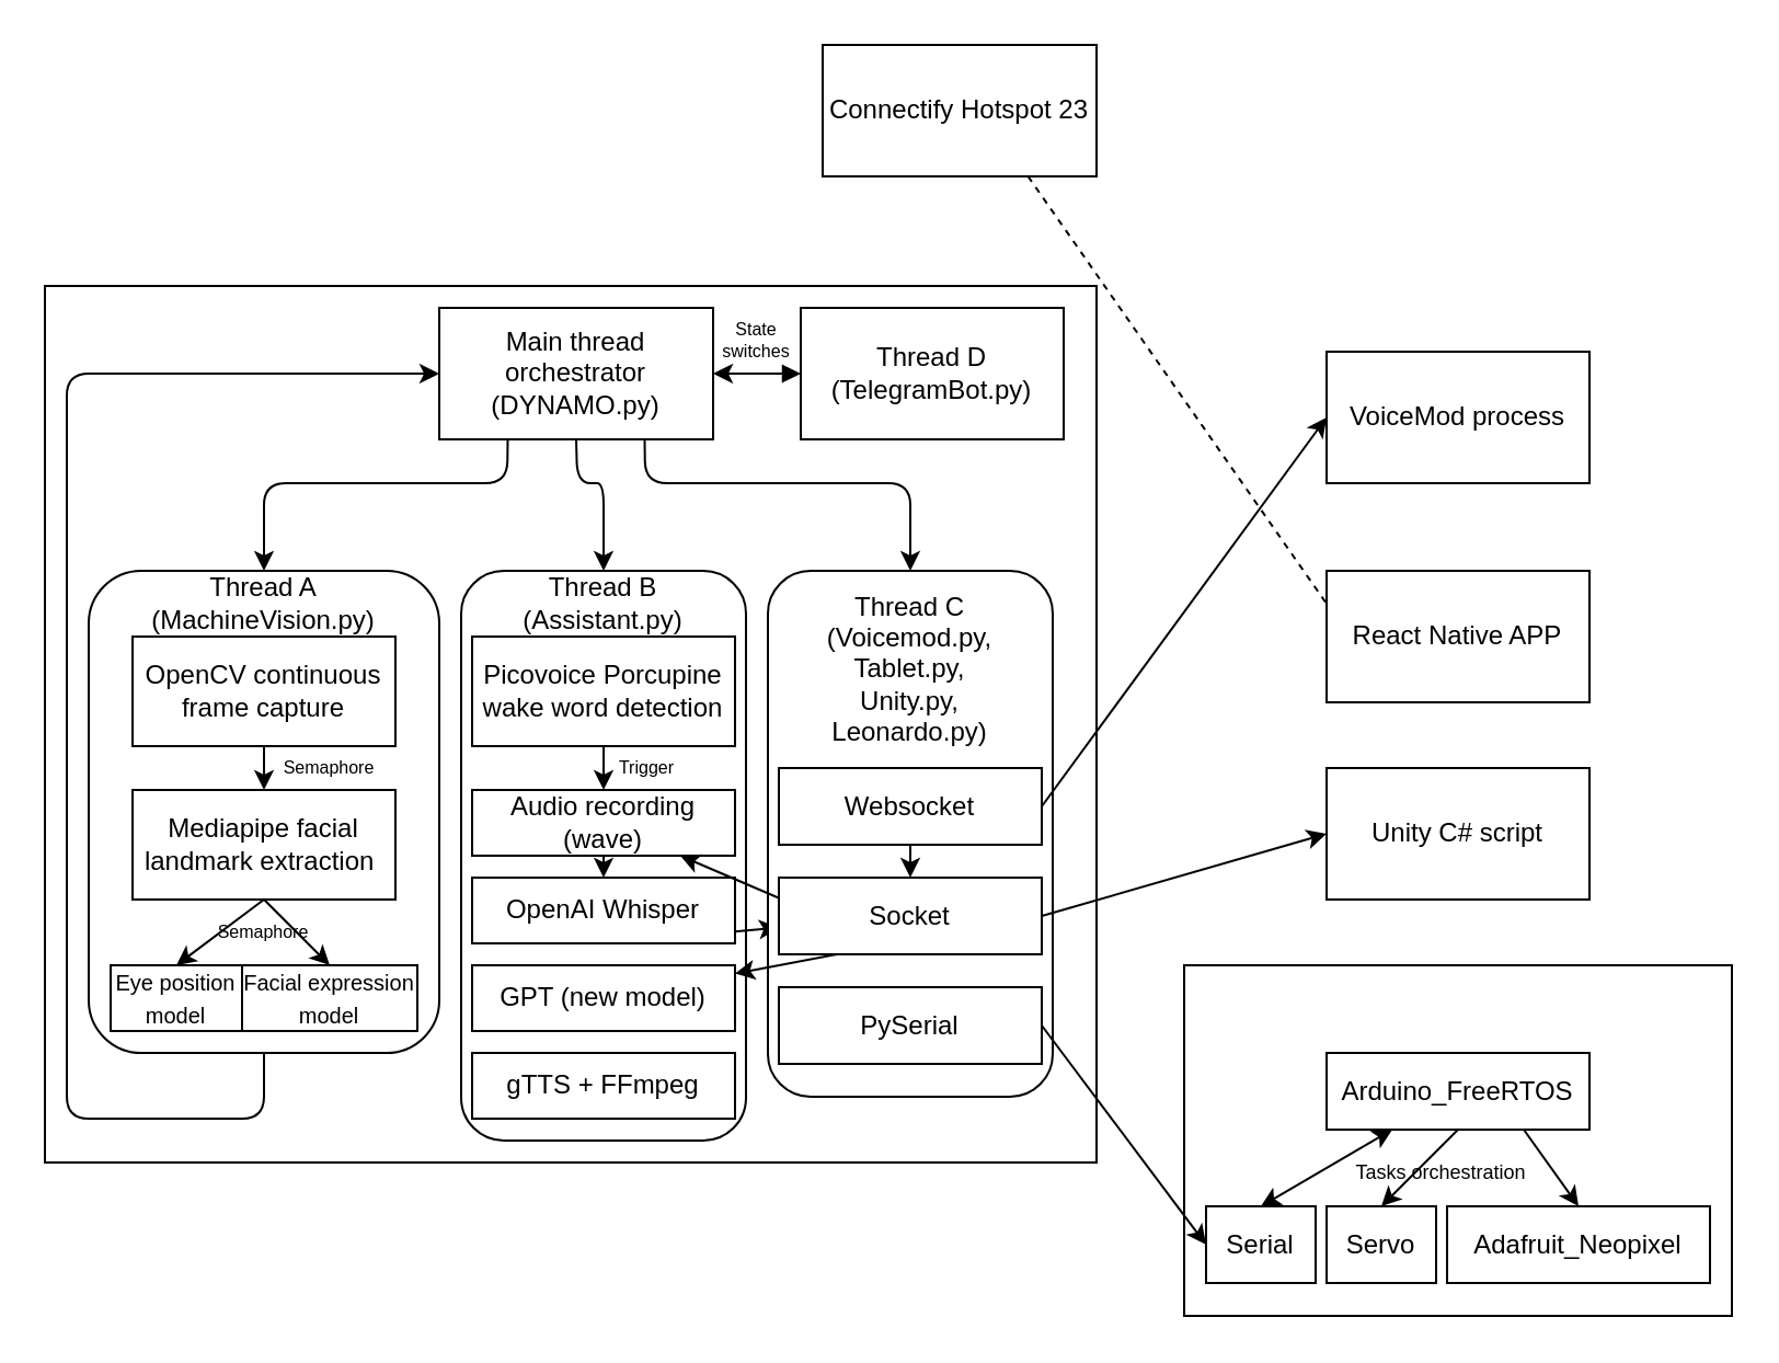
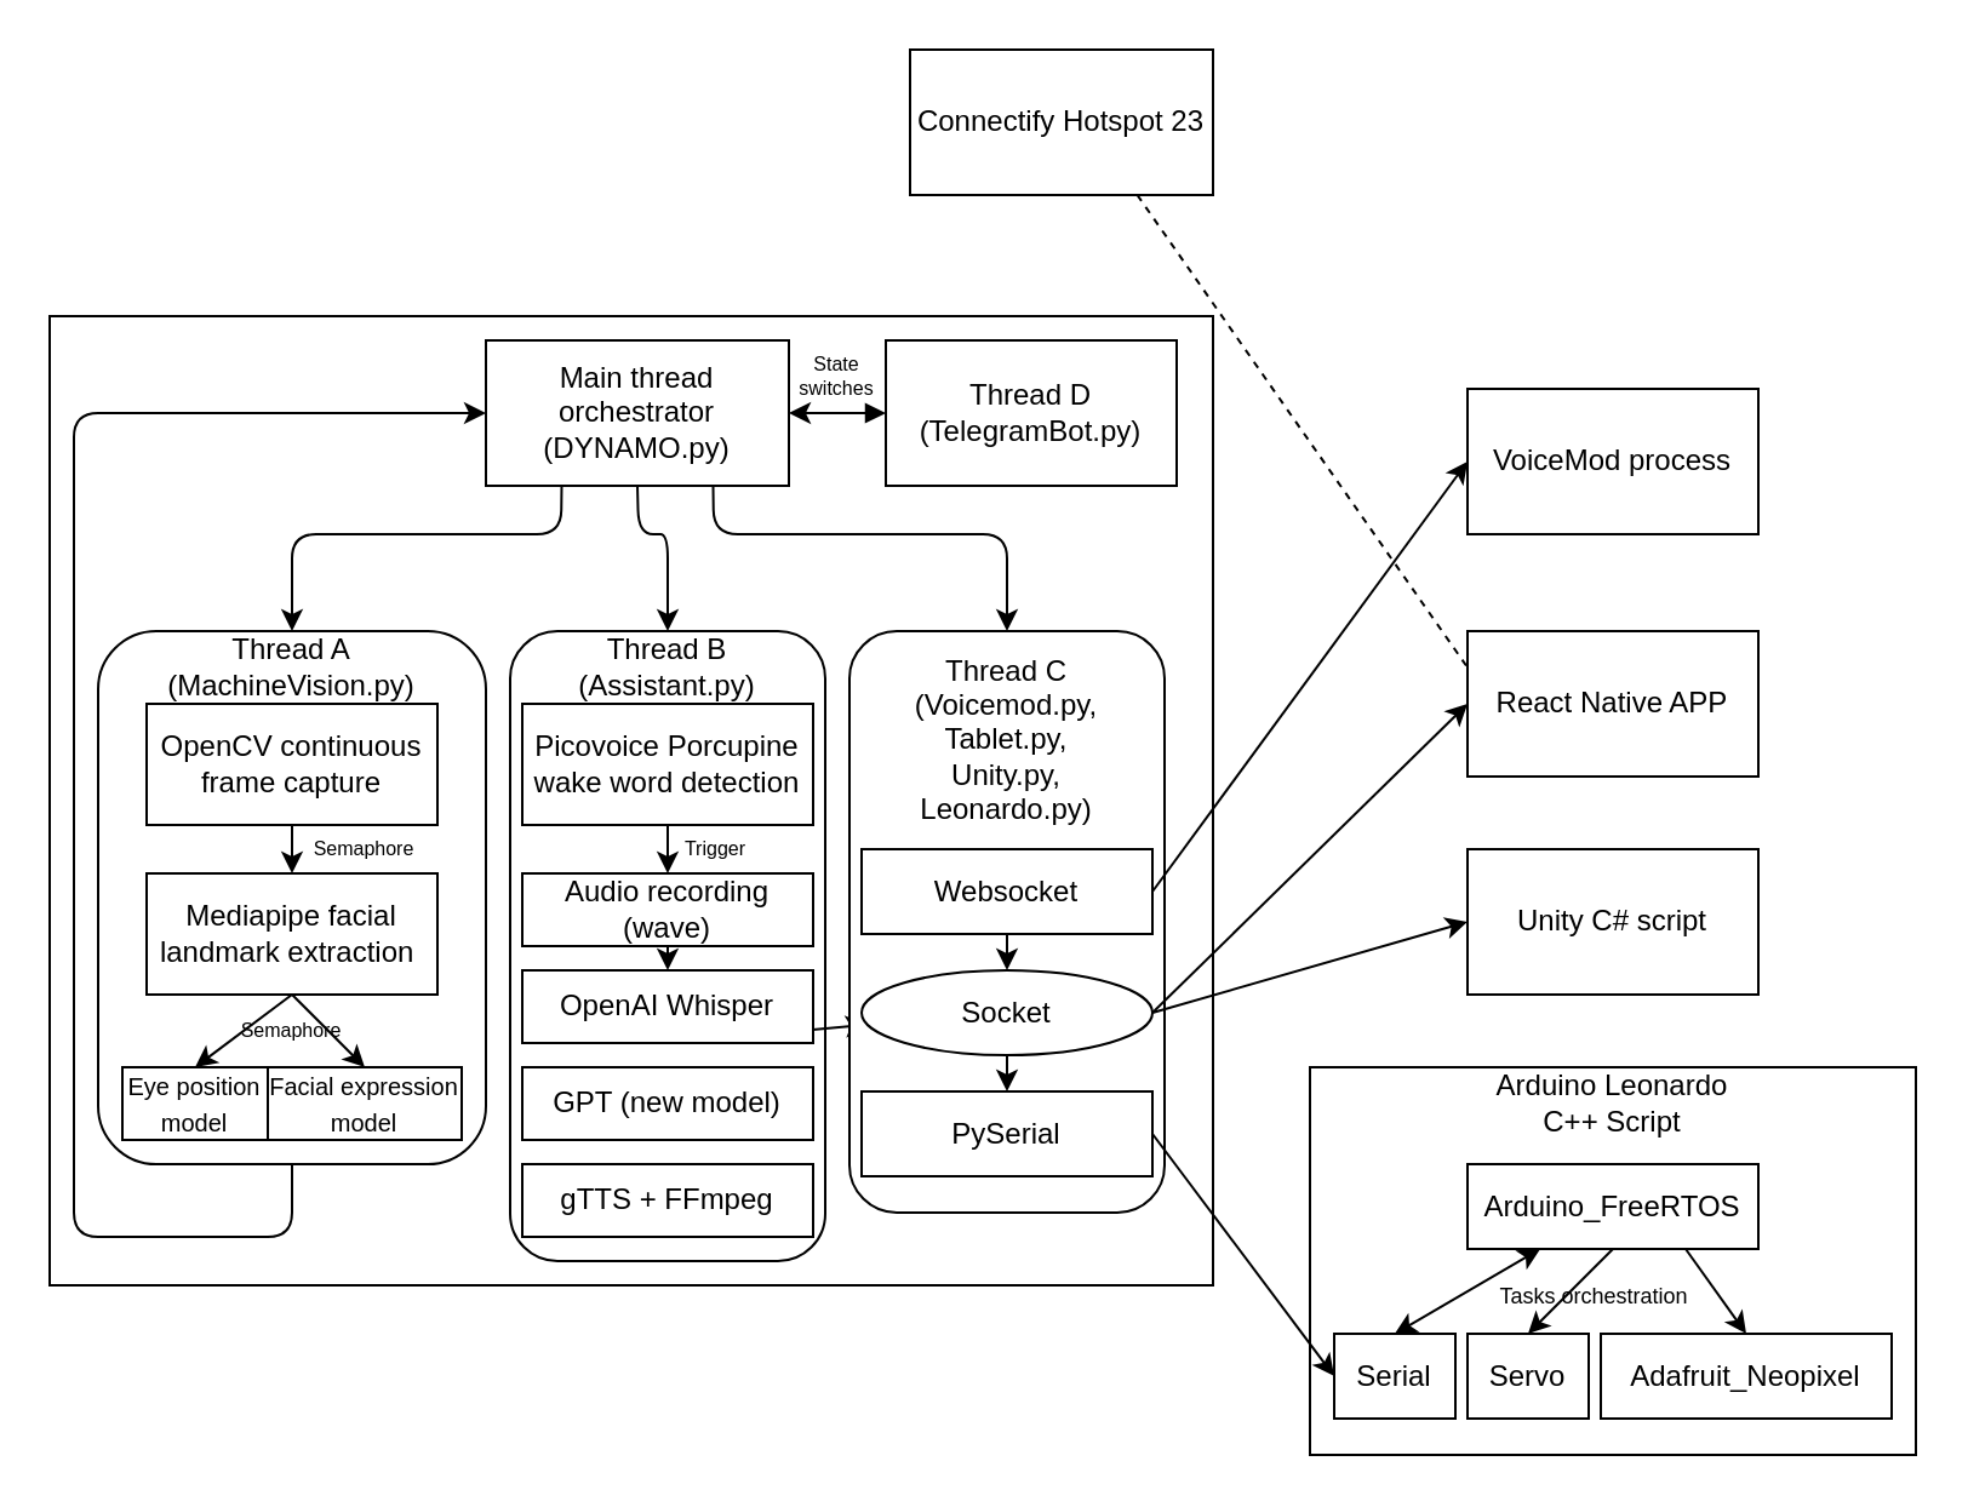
- <mxCell id="40" style="edgeStyle=none;html=1;exitX=0.5;exitY=1;exitDx=0;exitDy=0;fontSize=8;" parent="1" source="41" target="27" edge="1"><mxGeometry relative="1" as="geometry" /></mxCell>
+ <mxCell id="40" style="edgeStyle=none;html=1;exitX=0.5;exitY=1;exitDx=0;exitDy=0;entryX=0.5;entryY=0;entryDx=0;entryDy=0;fontSize=8;" parent="1" source="41" target="42" edge="1"><mxGeometry relative="1" as="geometry" /></mxCell>
- <mxCell id="41" value="Socket" style="rounded=0;whiteSpace=wrap;html=1;fontSize=12;" parent="1" vertex="1"><mxGeometry x="355" y="400" width="120" height="35" as="geometry" /></mxCell>
+ <mxCell id="41" value="Socket" style="ellipse;whiteSpace=wrap;html=1;fontSize=12;" parent="1" vertex="1"><mxGeometry x="355" y="400" width="120" height="35" as="geometry" /></mxCell>
- <mxCell id="38" style="edgeStyle=none;html=1;exitX=1;exitY=0.5;exitDx=0;exitDy=0;" parent="1" source="41" target="31" edge="1"><mxGeometry relative="1" as="geometry"><mxPoint x="580" y="310" as="targetPoint" /><mxPoint x="475" y="392.5" as="sourcePoint" /></mxGeometry></mxCell>
+ <mxCell id="38" style="edgeStyle=none;html=1;exitX=1;exitY=0.5;exitDx=0;exitDy=0;entryX=0;entryY=0.5;entryDx=0;entryDy=0;" parent="1" source="41" target="44" edge="1"><mxGeometry relative="1" as="geometry"><mxPoint x="580" y="310" as="targetPoint" /><mxPoint x="475" y="392.5" as="sourcePoint" /></mxGeometry></mxCell>
+ <mxCell id="47" value="&lt;font style=&quot;font-size: 12px;&quot;&gt;Arduino Leonardo C++ Script&lt;/font&gt;" style="text;html=1;strokeColor=none;fillColor=none;align=center;verticalAlign=middle;whiteSpace=wrap;rounded=0;fontSize=8;" parent="1" vertex="1"><mxGeometry x="615" y="440" width="100" height="30" as="geometry" /></mxCell>
